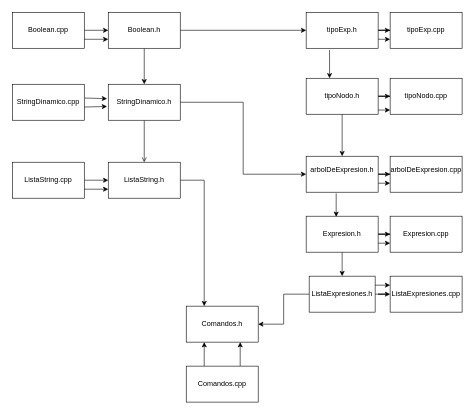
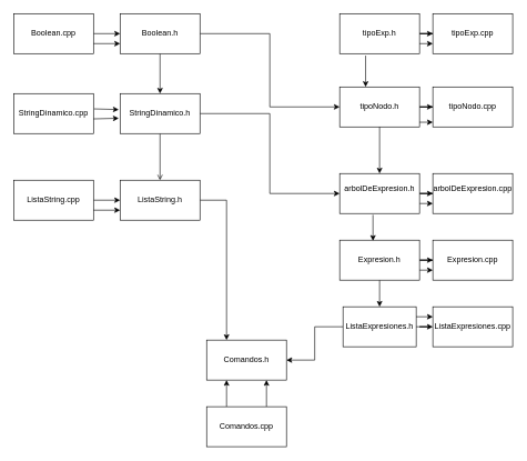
- <mxCell id="2" style="edgeStyle=orthogonalEdgeStyle;rounded=0;orthogonalLoop=1;jettySize=auto;html=1;" parent="1" source="4" target="11" edge="1"><mxGeometry relative="1" as="geometry" /></mxCell>
+ <mxCell id="2" style="edgeStyle=orthogonalEdgeStyle;rounded=0;orthogonalLoop=1;jettySize=auto;html=1;entryX=0;entryY=0.5;entryDx=0;entryDy=0;" parent="1" source="4" target="13" edge="1"><mxGeometry relative="1" as="geometry" /></mxCell>
